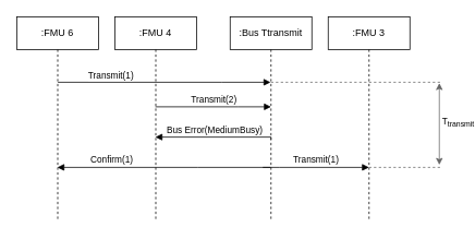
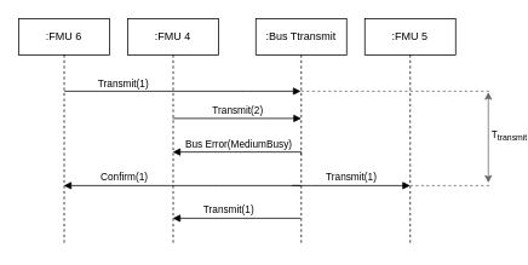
- <mxCell id="4" value=":FMU 3" style="shape=umlLifeline;perimeter=lifelinePerimeter;whiteSpace=wrap;html=1;container=1;dropTarget=0;collapsible=0;recursiveResize=0;outlineConnect=0;portConstraint=eastwest;newEdgeStyle={&quot;edgeStyle&quot;:&quot;elbowEdgeStyle&quot;,&quot;elbow&quot;:&quot;vertical&quot;,&quot;curved&quot;:0,&quot;rounded&quot;:0};" parent="1" vertex="1"><mxGeometry x="401" y="20" width="100" height="250" as="geometry" /></mxCell>
+ <mxCell id="4" value=":FMU 5" style="shape=umlLifeline;perimeter=lifelinePerimeter;whiteSpace=wrap;html=1;container=1;dropTarget=0;collapsible=0;recursiveResize=0;outlineConnect=0;portConstraint=eastwest;newEdgeStyle={&quot;edgeStyle&quot;:&quot;elbowEdgeStyle&quot;,&quot;elbow&quot;:&quot;vertical&quot;,&quot;curved&quot;:0,&quot;rounded&quot;:0};" parent="1" vertex="1"><mxGeometry x="401" y="20" width="100" height="250" as="geometry" /></mxCell>
+ <mxCell id="11" value="Transmit(1)" style="html=1;verticalAlign=bottom;endArrow=block;edgeStyle=elbowEdgeStyle;elbow=vertical;curved=0;rounded=0;" parent="1" source="3" target="8" edge="1"><mxGeometry x="0.141" width="80" relative="1" as="geometry"><mxPoint x="330.5" y="215" as="sourcePoint" /><mxPoint x="210.929" y="215" as="targetPoint" /><Array as="points"><mxPoint x="241" y="240" /><mxPoint x="271" y="215" /><mxPoint x="271" y="205" /><mxPoint x="291" y="195" /><mxPoint x="251" y="205" /></Array><mxPoint as="offset" /></mxGeometry></mxCell>
